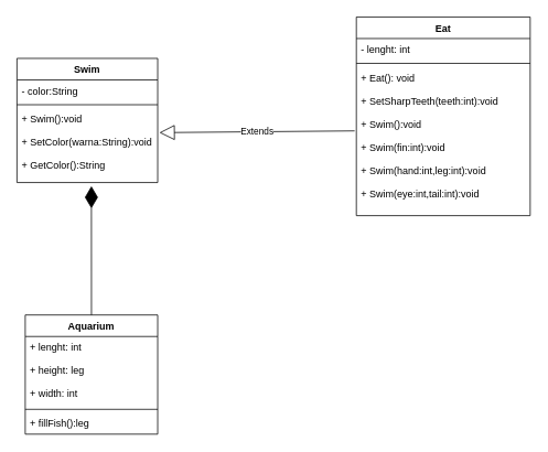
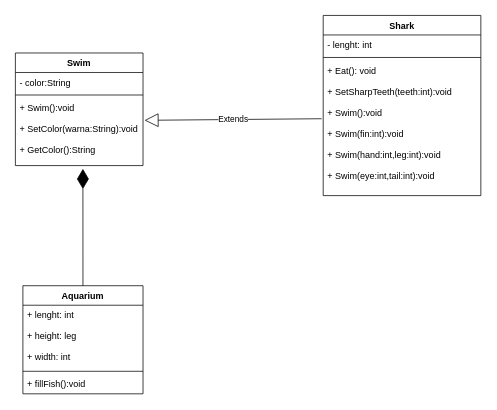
- <mxCell id="2" value="Eat" style="swimlane;fontStyle=1;align=center;verticalAlign=top;childLayout=stackLayout;horizontal=1;startSize=26;horizontalStack=0;resizeParent=1;resizeParentMax=0;resizeLast=0;collapsible=1;marginBottom=0;" vertex="1" parent="1"><mxGeometry x="430" y="20" width="210" height="240" as="geometry" /></mxCell>
+ <mxCell id="2" value="Shark" style="swimlane;fontStyle=1;align=center;verticalAlign=top;childLayout=stackLayout;horizontal=1;startSize=26;horizontalStack=0;resizeParent=1;resizeParentMax=0;resizeLast=0;collapsible=1;marginBottom=0;" vertex="1" parent="1"><mxGeometry x="430" y="20" width="210" height="240" as="geometry" /></mxCell>
- <mxCell id="13" value="+ fillFish():leg" style="text;strokeColor=none;fillColor=none;align=left;verticalAlign=top;spacingLeft=4;spacingRight=4;overflow=hidden;rotatable=0;points=[[0,0.5],[1,0.5]];portConstraint=eastwest;" vertex="1" parent="10"><mxGeometry y="118" width="160" height="26" as="geometry" /></mxCell>
+ <mxCell id="13" value="+ fillFish():void" style="text;strokeColor=none;fillColor=none;align=left;verticalAlign=top;spacingLeft=4;spacingRight=4;overflow=hidden;rotatable=0;points=[[0,0.5],[1,0.5]];portConstraint=eastwest;" vertex="1" parent="10"><mxGeometry y="118" width="160" height="26" as="geometry" /></mxCell>
